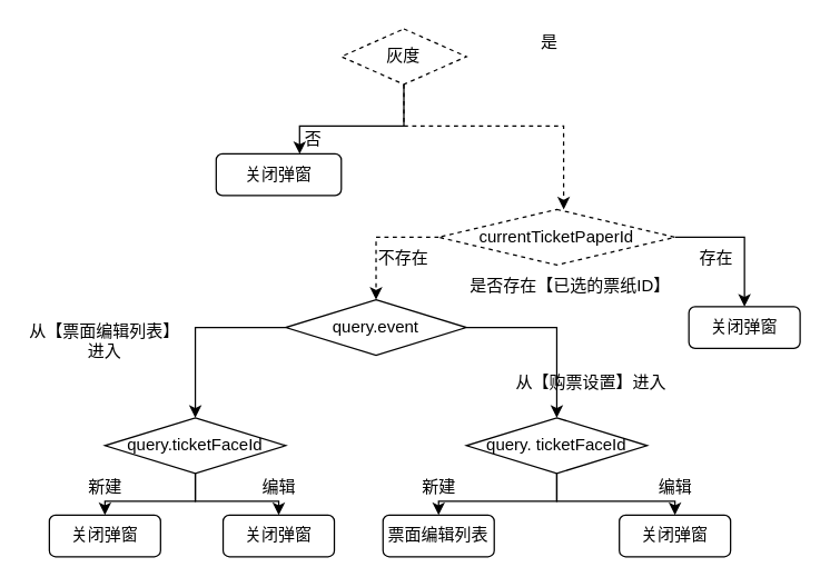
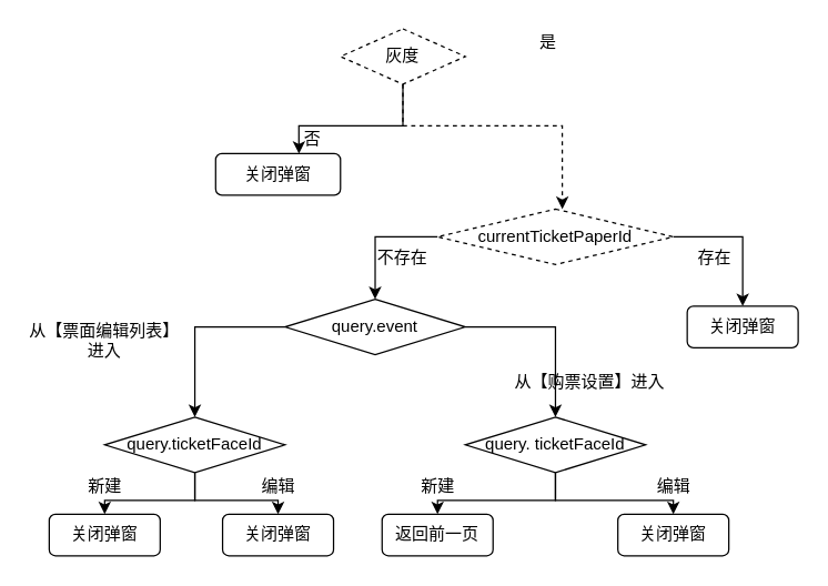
- <mxCell id="7" style="edgeStyle=orthogonalEdgeStyle;rounded=0;orthogonalLoop=1;jettySize=auto;html=1;exitX=0;exitY=0.5;exitDx=0;exitDy=0;entryX=0.5;entryY=0;entryDx=0;entryDy=0;dashed=1;" edge="1" parent="1" source="8" target="11"><mxGeometry relative="1" as="geometry" /></mxCell>
+ <mxCell id="7" style="edgeStyle=orthogonalEdgeStyle;rounded=0;orthogonalLoop=1;jettySize=auto;html=1;exitX=0;exitY=0.5;exitDx=0;exitDy=0;entryX=0.5;entryY=0;entryDx=0;entryDy=0;" edge="1" parent="1" source="8" target="11"><mxGeometry relative="1" as="geometry" /></mxCell>
- <mxCell id="19" value="是否存在【已选的票纸ID】" style="text;html=1;strokeColor=none;fillColor=none;align=center;verticalAlign=middle;whiteSpace=wrap;rounded=0;" vertex="1" parent="1"><mxGeometry x="335" y="195" width="150" height="20" as="geometry" /></mxCell>
- <mxCell id="21" value="票面编辑列表" style="rounded=1;whiteSpace=wrap;html=1;" vertex="1" parent="1"><mxGeometry x="275" y="370" width="80" height="30" as="geometry" /></mxCell>
+ <mxCell id="21" value="返回前一页" style="rounded=1;whiteSpace=wrap;html=1;" vertex="1" parent="1"><mxGeometry x="275" y="370" width="80" height="30" as="geometry" /></mxCell>
